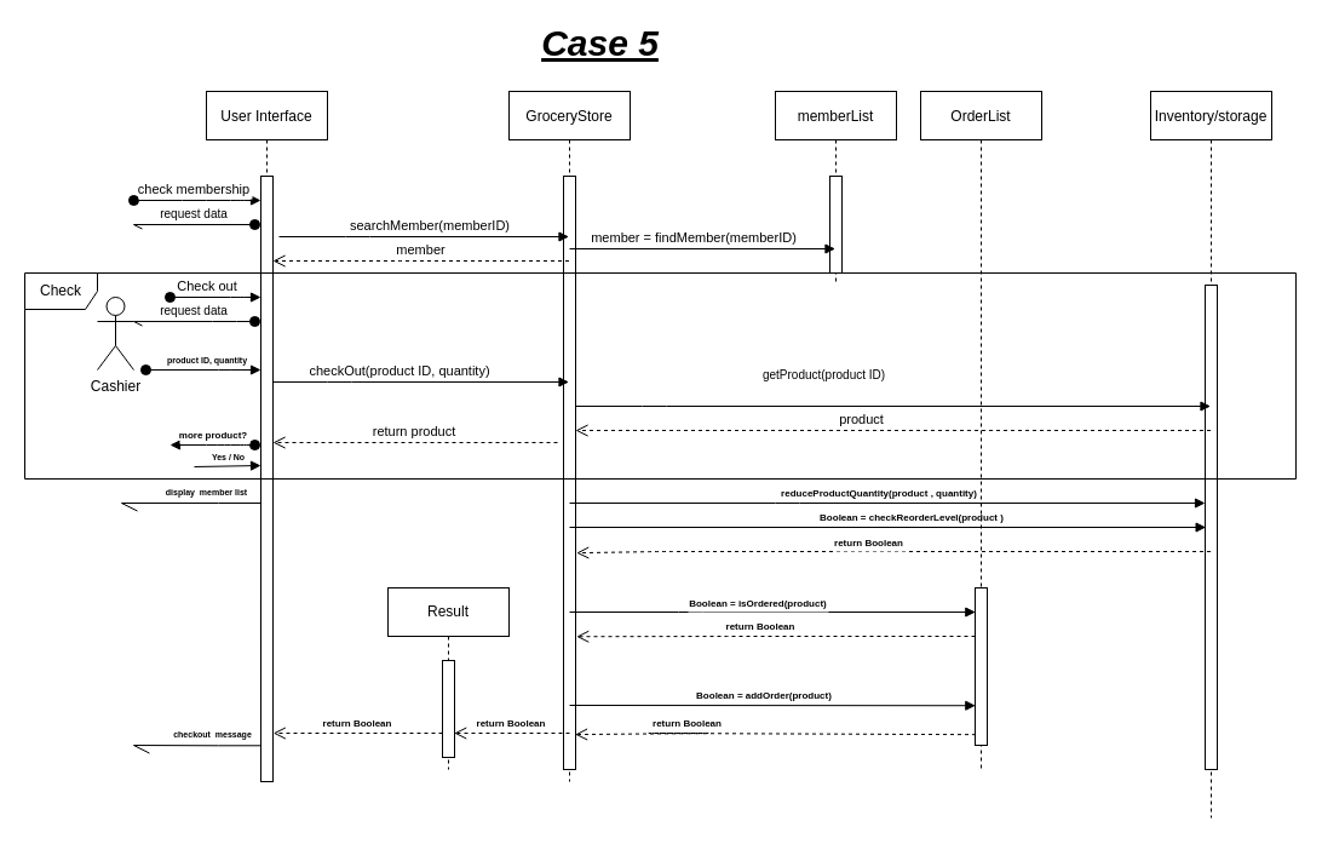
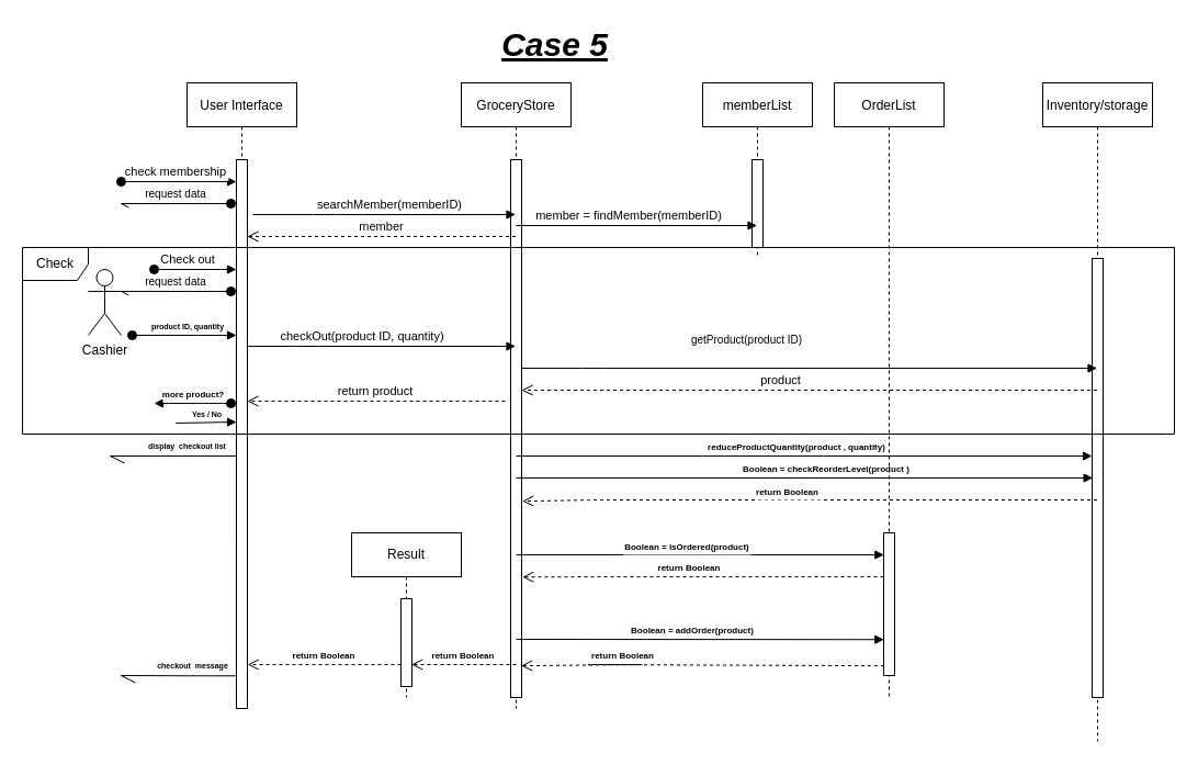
- <mxCell id="40" value="&lt;font style=&quot;font-size: 30px&quot;&gt;&lt;b&gt;&lt;i&gt;&lt;u&gt;Case 5&lt;/u&gt;&lt;/i&gt;&lt;/b&gt;&lt;/font&gt;" style="text;html=1;align=center;verticalAlign=middle;resizable=0;points=[];autosize=1;strokeColor=none;fillColor=none;" parent="1" vertex="1"><mxGeometry x="440" y="20" width="110" height="30" as="geometry" /></mxCell>
+ <mxCell id="40" value="&lt;font style=&quot;font-size: 30px&quot;&gt;&lt;b&gt;&lt;i&gt;&lt;u&gt;Case 5&lt;/u&gt;&lt;/i&gt;&lt;/b&gt;&lt;/font&gt;" style="text;html=1;align=center;verticalAlign=middle;resizable=0;points=[];autosize=1;strokeColor=none;fillColor=none;" parent="1" vertex="1"><mxGeometry x="450" y="25" width="110" height="30" as="geometry" /></mxCell>
- <mxCell id="42" value="&lt;font style=&quot;font-size: 7px&quot;&gt;&lt;b&gt;display&amp;nbsp; member list&lt;/b&gt;&lt;/font&gt;" style="text;html=1;align=center;verticalAlign=middle;resizable=0;points=[];autosize=1;strokeColor=none;fillColor=none;fontSize=10;" parent="1" vertex="1"><mxGeometry x="125" y="395" width="90" height="20" as="geometry" /></mxCell>
+ <mxCell id="42" value="&lt;font style=&quot;font-size: 7px&quot;&gt;&lt;b&gt;display&amp;nbsp; checkout list&lt;/b&gt;&lt;/font&gt;" style="text;html=1;align=center;verticalAlign=middle;resizable=0;points=[];autosize=1;strokeColor=none;fillColor=none;fontSize=10;" parent="1" vertex="1"><mxGeometry x="125" y="395" width="90" height="20" as="geometry" /></mxCell>
